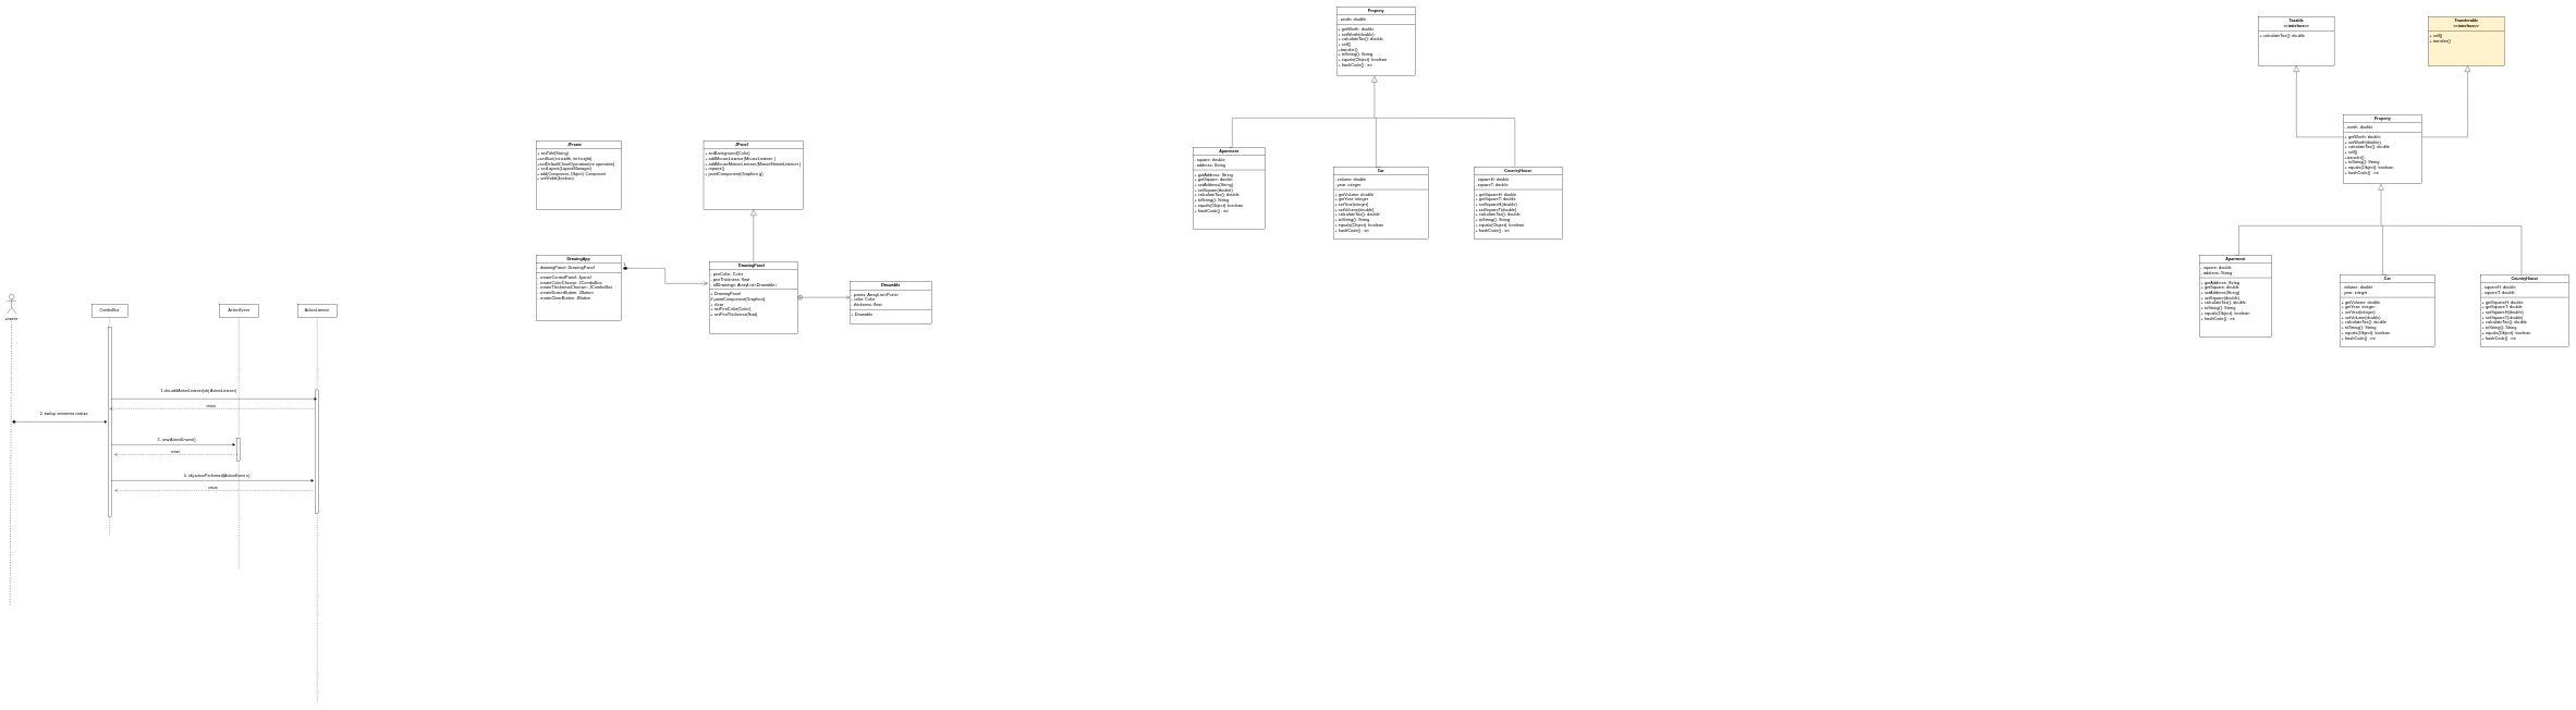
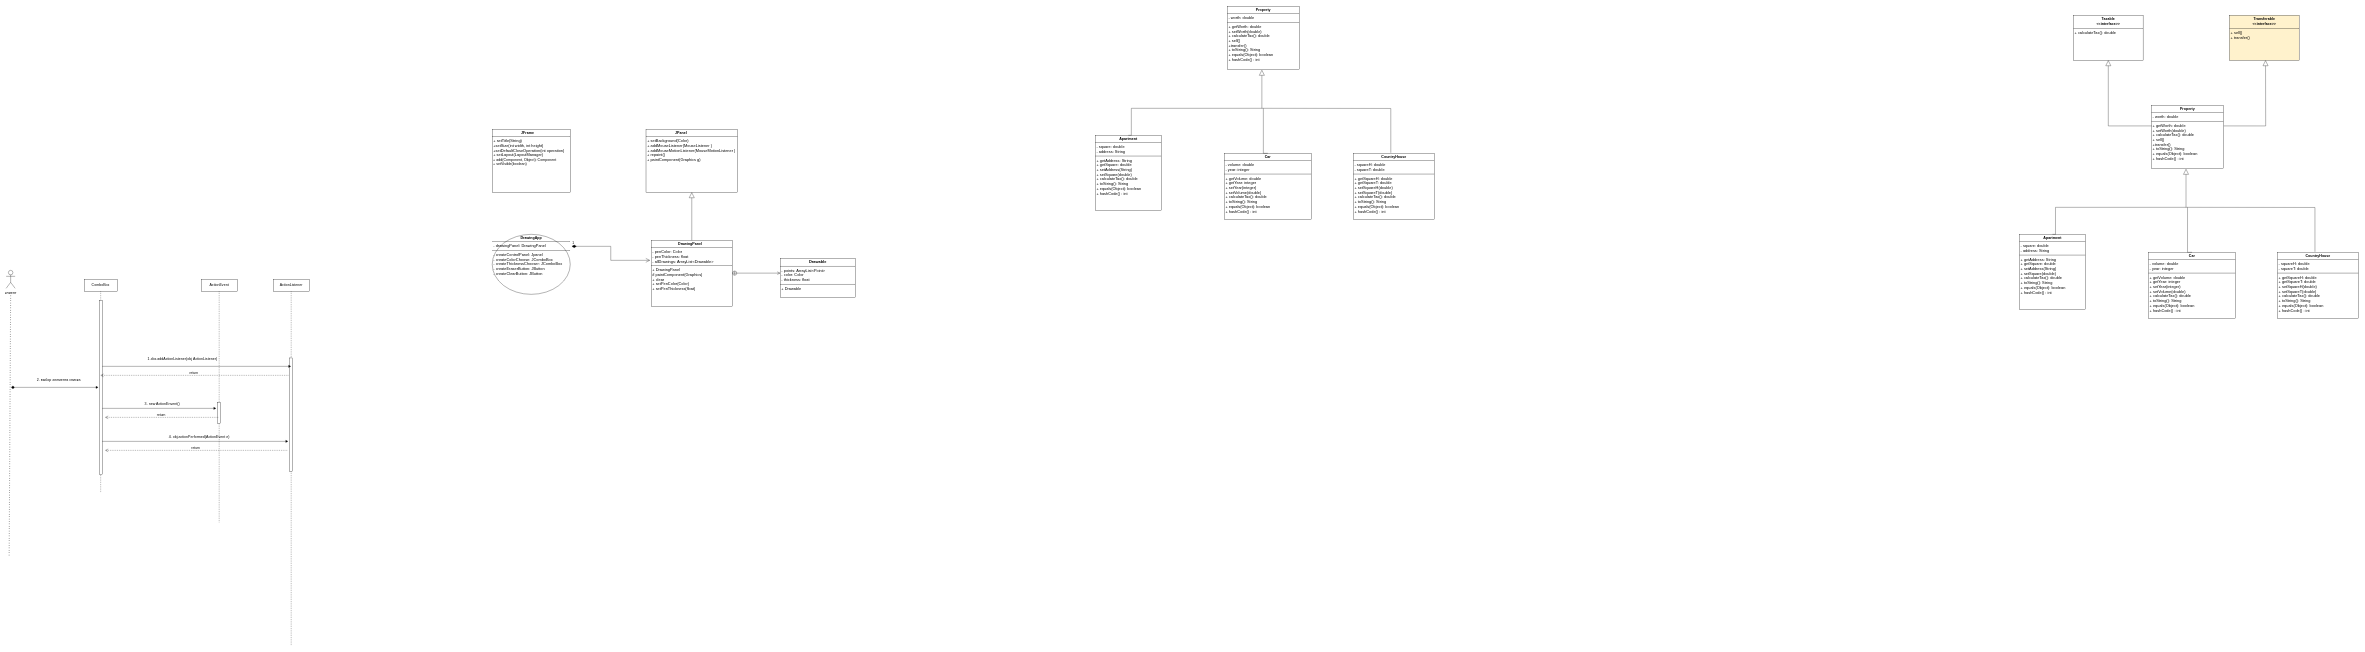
- <mxCell id="20" value="&lt;p style=&quot;margin: 4px 0px 0px; text-align: center;&quot;&gt;&lt;b&gt;DrawingApp&lt;/b&gt;&lt;/p&gt;&lt;hr size=&quot;1&quot; style=&quot;border-style:solid;&quot;&gt;&lt;p style=&quot;margin: 0px 0px 0px 4px; font-size: 13px;&quot;&gt;- drawingPanel:&amp;nbsp;DrawingPanel&lt;/p&gt;&lt;hr size=&quot;1&quot; style=&quot;border-style: solid; font-size: 13px;&quot;&gt;&lt;p style=&quot;margin: 0px 0px 0px 4px; font-size: 13px;&quot;&gt;&lt;font style=&quot;font-size: 13px;&quot;&gt;- createControlPanel&lt;/font&gt;&lt;span style=&quot;background-color: initial;&quot;&gt;: Jpanel&lt;/span&gt;&lt;/p&gt;&lt;p style=&quot;margin: 0px 0px 0px 4px; font-size: 13px;&quot;&gt;&lt;font style=&quot;font-size: 13px;&quot;&gt;- createColorChoose:&amp;nbsp;JComboBox&lt;br&gt;&lt;/font&gt;&lt;/p&gt;&lt;p style=&quot;margin: 0px 0px 0px 4px; font-size: 13px;&quot;&gt;&lt;font style=&quot;font-size: 13px;&quot;&gt;- createThicknessChooser:&amp;nbsp;&lt;/font&gt;&lt;span style=&quot;background-color: transparent; color: light-dark(rgb(0, 0, 0), rgb(255, 255, 255));&quot;&gt;JComboBox&lt;/span&gt;&lt;/p&gt;&lt;p style=&quot;margin: 0px 0px 0px 4px; font-size: 13px;&quot;&gt;&lt;font style=&quot;font-size: 13px;&quot;&gt;- createEraserButton:&amp;nbsp;JButton&lt;/font&gt;&lt;/p&gt;&lt;p style=&quot;margin: 0px 0px 0px 4px; font-size: 13px;&quot;&gt;&lt;font style=&quot;font-size: 13px;&quot;&gt;- createClearButton:&amp;nbsp;&lt;/font&gt;&lt;span style=&quot;background-color: transparent; color: light-dark(rgb(0, 0, 0), rgb(255, 255, 255));&quot;&gt;JButton&lt;/span&gt;&lt;/p&gt;&lt;p style=&quot;margin: 0px 0px 0px 4px; font-size: 13px;&quot;&gt;&lt;br&gt;&lt;/p&gt;&lt;p style=&quot;margin: 0px 0px 0px 4px; font-size: 13px;&quot;&gt;&lt;br&gt;&lt;/p&gt;" style="verticalAlign=top;align=left;overflow=fill;html=1;whiteSpace=wrap;" vertex="1" parent="1"><mxGeometry x="1640" y="780" width="260" height="200" as="geometry" /></mxCell>
+ <mxCell id="20" value="&lt;p style=&quot;margin: 4px 0px 0px; text-align: center;&quot;&gt;&lt;b&gt;DrawingApp&lt;/b&gt;&lt;/p&gt;&lt;hr size=&quot;1&quot; style=&quot;border-style:solid;&quot;&gt;&lt;p style=&quot;margin: 0px 0px 0px 4px; font-size: 13px;&quot;&gt;- drawingPanel:&amp;nbsp;DrawingPanel&lt;/p&gt;&lt;hr size=&quot;1&quot; style=&quot;border-style: solid; font-size: 13px;&quot;&gt;&lt;p style=&quot;margin: 0px 0px 0px 4px; font-size: 13px;&quot;&gt;&lt;font style=&quot;font-size: 13px;&quot;&gt;- createControlPanel&lt;/font&gt;&lt;span style=&quot;background-color: initial;&quot;&gt;: Jpanel&lt;/span&gt;&lt;/p&gt;&lt;p style=&quot;margin: 0px 0px 0px 4px; font-size: 13px;&quot;&gt;&lt;font style=&quot;font-size: 13px;&quot;&gt;- createColorChoose:&amp;nbsp;JComboBox&lt;br&gt;&lt;/font&gt;&lt;/p&gt;&lt;p style=&quot;margin: 0px 0px 0px 4px; font-size: 13px;&quot;&gt;&lt;font style=&quot;font-size: 13px;&quot;&gt;- createThicknessChooser:&amp;nbsp;&lt;/font&gt;&lt;span style=&quot;background-color: transparent; color: light-dark(rgb(0, 0, 0), rgb(255, 255, 255));&quot;&gt;JComboBox&lt;/span&gt;&lt;/p&gt;&lt;p style=&quot;margin: 0px 0px 0px 4px; font-size: 13px;&quot;&gt;&lt;font style=&quot;font-size: 13px;&quot;&gt;- createEraserButton:&amp;nbsp;JButton&lt;/font&gt;&lt;/p&gt;&lt;p style=&quot;margin: 0px 0px 0px 4px; font-size: 13px;&quot;&gt;&lt;font style=&quot;font-size: 13px;&quot;&gt;- createClearButton:&amp;nbsp;&lt;/font&gt;&lt;span style=&quot;background-color: transparent; color: light-dark(rgb(0, 0, 0), rgb(255, 255, 255));&quot;&gt;JButton&lt;/span&gt;&lt;/p&gt;&lt;p style=&quot;margin: 0px 0px 0px 4px; font-size: 13px;&quot;&gt;&lt;br&gt;&lt;/p&gt;&lt;p style=&quot;margin: 0px 0px 0px 4px; font-size: 13px;&quot;&gt;&lt;br&gt;&lt;/p&gt;" style="ellipse;verticalAlign=top;align=left;overflow=fill;html=1;whiteSpace=wrap;" vertex="1" parent="1"><mxGeometry x="1640" y="780" width="260" height="200" as="geometry" /></mxCell>
